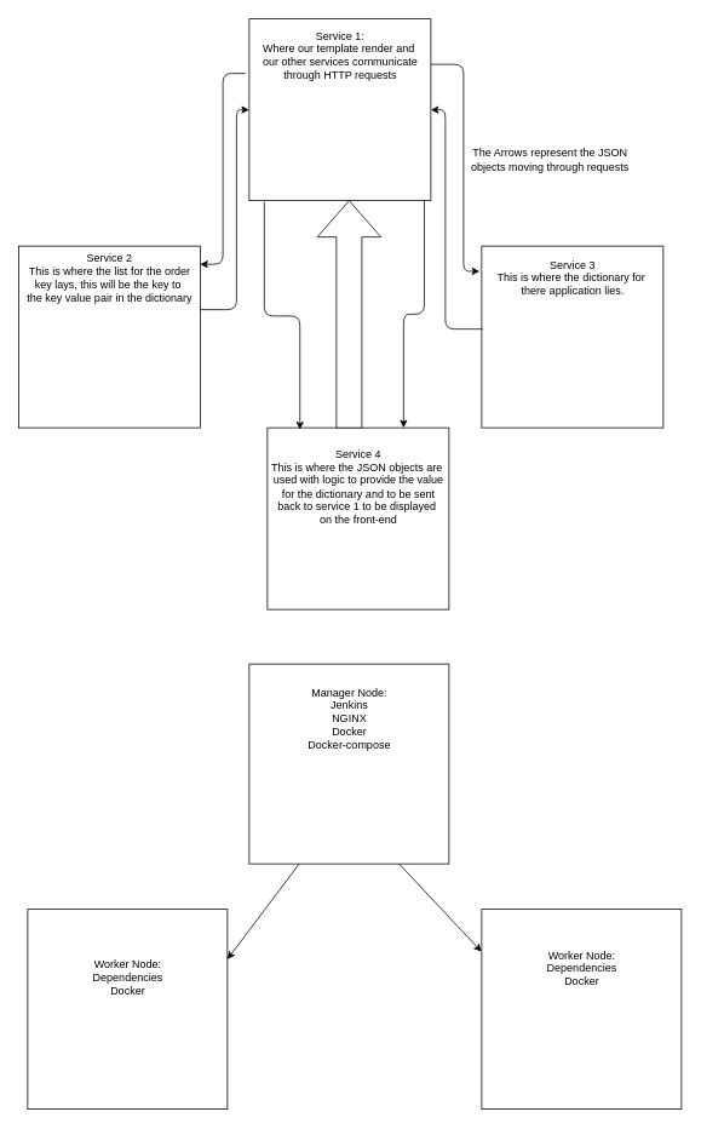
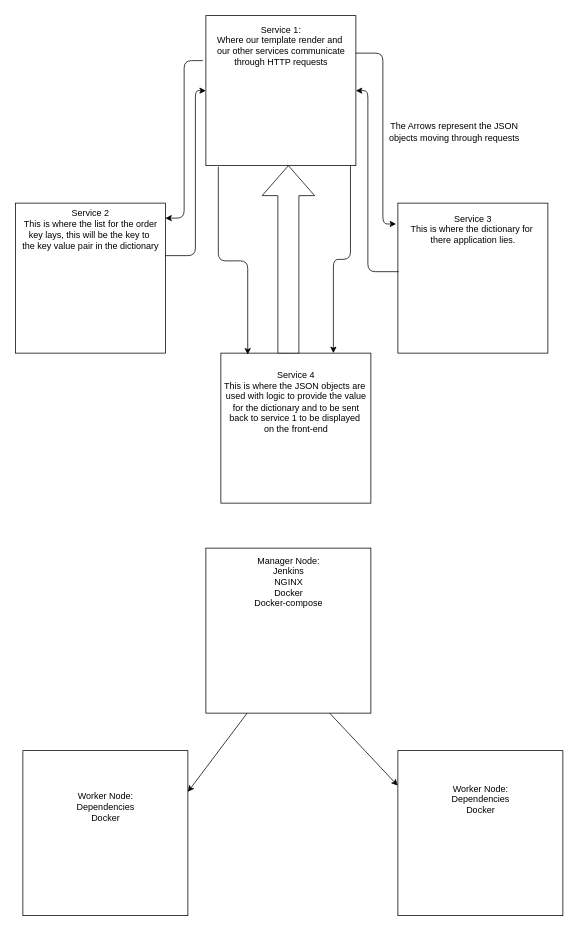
- <mxCell id="21" value="Manager Node:&lt;br&gt;Jenkins&lt;br&gt;NGINX&lt;br&gt;Docker&lt;br&gt;Docker-compose" style="text;html=1;align=center;verticalAlign=middle;resizable=0;points=[];autosize=1;" vertex="1" parent="1"><mxGeometry x="329" y="755" width="110" height="70" as="geometry" /></mxCell>
+ <mxCell id="21" value="Manager Node:&lt;br&gt;Jenkins&lt;br&gt;NGINX&lt;br&gt;Docker&lt;br&gt;Docker-compose" style="text;html=1;align=center;verticalAlign=middle;resizable=0;points=[];autosize=1;" vertex="1" parent="1"><mxGeometry x="329" y="740" width="110" height="70" as="geometry" /></mxCell>
